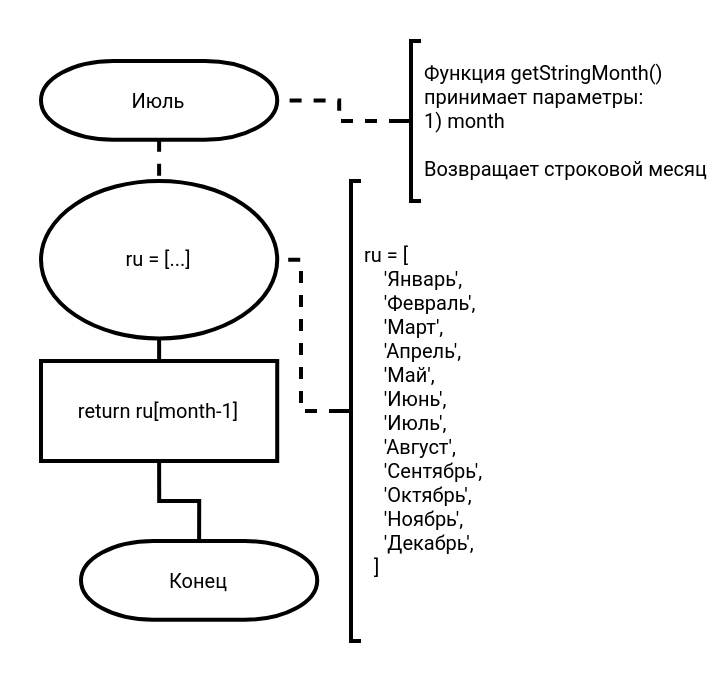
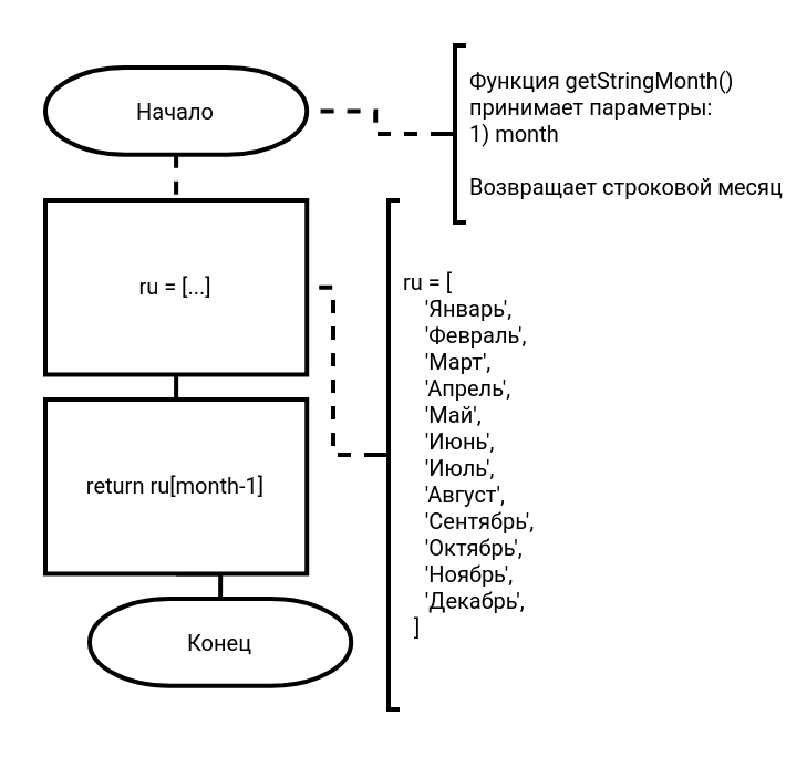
- <mxCell id="3" value="Июль" style="strokeWidth=2;html=1;shape=mxgraph.flowchart.terminator;whiteSpace=wrap;fontFamily=Roboto;fontSource=https%3A%2F%2Ffonts.googleapis.com%2Fcss%3Ffamily%3DRoboto;fontSize=10;" vertex="1" parent="1"><mxGeometry x="20" y="30" width="118.11" height="39.37" as="geometry" /></mxCell>
+ <mxCell id="3" value="Начало" style="strokeWidth=2;html=1;shape=mxgraph.flowchart.terminator;whiteSpace=wrap;fontFamily=Roboto;fontSource=https%3A%2F%2Ffonts.googleapis.com%2Fcss%3Ffamily%3DRoboto;fontSize=10;" vertex="1" parent="1"><mxGeometry x="20" y="30" width="118.11" height="39.37" as="geometry" /></mxCell>
- <mxCell id="6" value="ru = [...]" style="ellipse;whiteSpace=wrap;html=1;absoluteArcSize=1;arcSize=14;strokeWidth=2;fontFamily=Roboto;fontSource=https%3A%2F%2Ffonts.googleapis.com%2Fcss%3Ffamily%3DRoboto;fontSize=10;" vertex="1" parent="1"><mxGeometry x="20" y="90" width="118.11" height="78.74" as="geometry" /></mxCell>
+ <mxCell id="6" value="ru = [...]" style="rounded=0;whiteSpace=wrap;html=1;absoluteArcSize=1;arcSize=14;strokeWidth=2;fontFamily=Roboto;fontSource=https%3A%2F%2Ffonts.googleapis.com%2Fcss%3Ffamily%3DRoboto;fontSize=10;" vertex="1" parent="1"><mxGeometry x="20" y="90" width="118.11" height="78.74" as="geometry" /></mxCell>
- <mxCell id="8" value="return ru[month-1]" style="rounded=0;whiteSpace=wrap;html=1;absoluteArcSize=1;arcSize=14;strokeWidth=2;fontFamily=Roboto;fontSource=https%3A%2F%2Ffonts.googleapis.com%2Fcss%3Ffamily%3DRoboto;fontSize=10;" vertex="1" parent="1"><mxGeometry x="20" y="180" width="118.11" height="50" as="geometry" /></mxCell>
+ <mxCell id="8" value="return ru[month-1]" style="rounded=0;whiteSpace=wrap;html=1;absoluteArcSize=1;arcSize=14;strokeWidth=2;fontFamily=Roboto;fontSource=https%3A%2F%2Ffonts.googleapis.com%2Fcss%3Ffamily%3DRoboto;fontSize=10;" vertex="1" parent="1"><mxGeometry x="20" y="180" width="118.11" height="78.74" as="geometry" /></mxCell>
